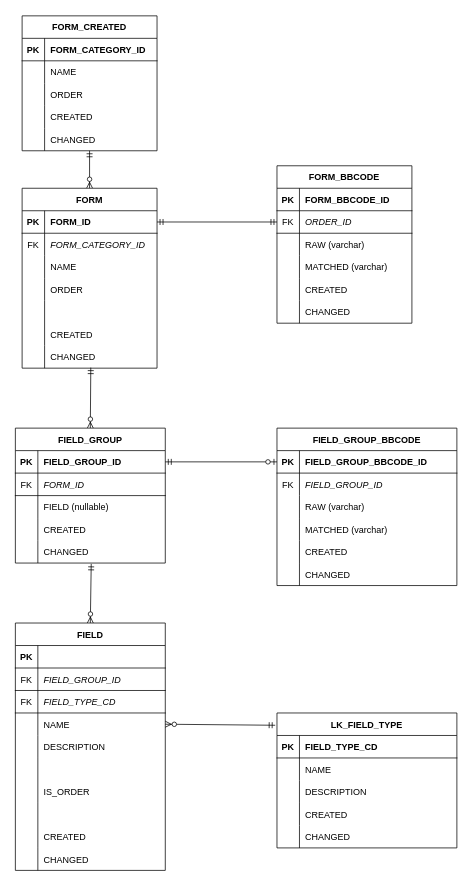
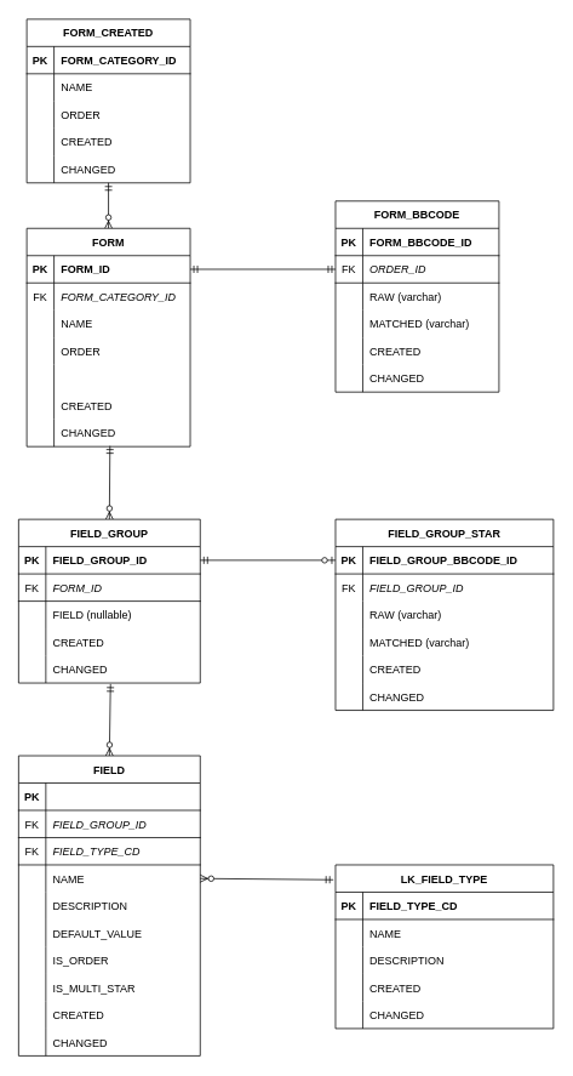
- <mxCell id="124" value="FIELD_GROUP_BBCODE" style="shape=table;startSize=30;container=1;collapsible=1;childLayout=tableLayout;fixedRows=1;rowLines=0;fontStyle=1;align=center;resizeLast=1;" parent="1" vertex="1"><mxGeometry x="369" y="570" width="240.0" height="210" as="geometry"><mxRectangle x="80" y="140" width="70" height="30" as="alternateBounds" /></mxGeometry></mxCell>
+ <mxCell id="124" value="FIELD_GROUP_STAR" style="shape=table;startSize=30;container=1;collapsible=1;childLayout=tableLayout;fixedRows=1;rowLines=0;fontStyle=1;align=center;resizeLast=1;" parent="1" vertex="1"><mxGeometry x="369" y="570" width="240.0" height="210" as="geometry"><mxRectangle x="80" y="140" width="70" height="30" as="alternateBounds" /></mxGeometry></mxCell>
+ <mxCell id="58" value="DEFAULT_VALUE" style="shape=partialRectangle;connectable=0;fillColor=none;top=0;left=0;bottom=0;right=0;align=left;spacingLeft=6;overflow=hidden;" parent="56" vertex="1"><mxGeometry x="30" width="170" height="30" as="geometry" /></mxCell>
+ <mxCell id="64" value="IS_MULTI_STAR" style="shape=partialRectangle;connectable=0;fillColor=none;top=0;left=0;bottom=0;right=0;align=left;spacingLeft=6;overflow=hidden;" parent="62" vertex="1"><mxGeometry x="30" width="170" height="30" as="geometry" /></mxCell>
